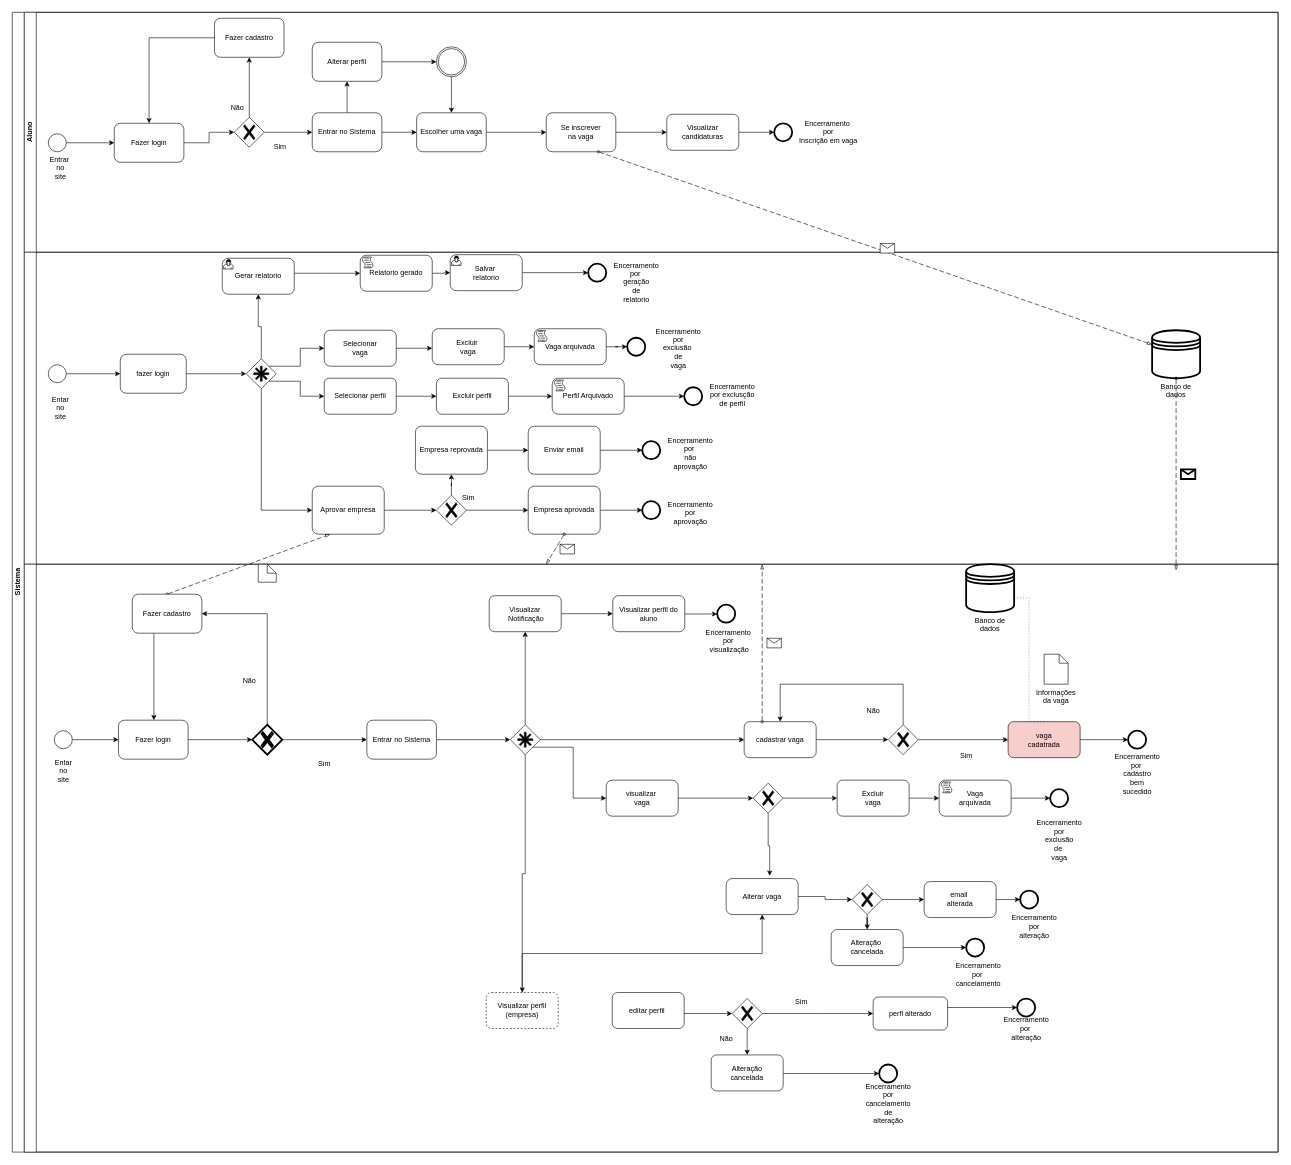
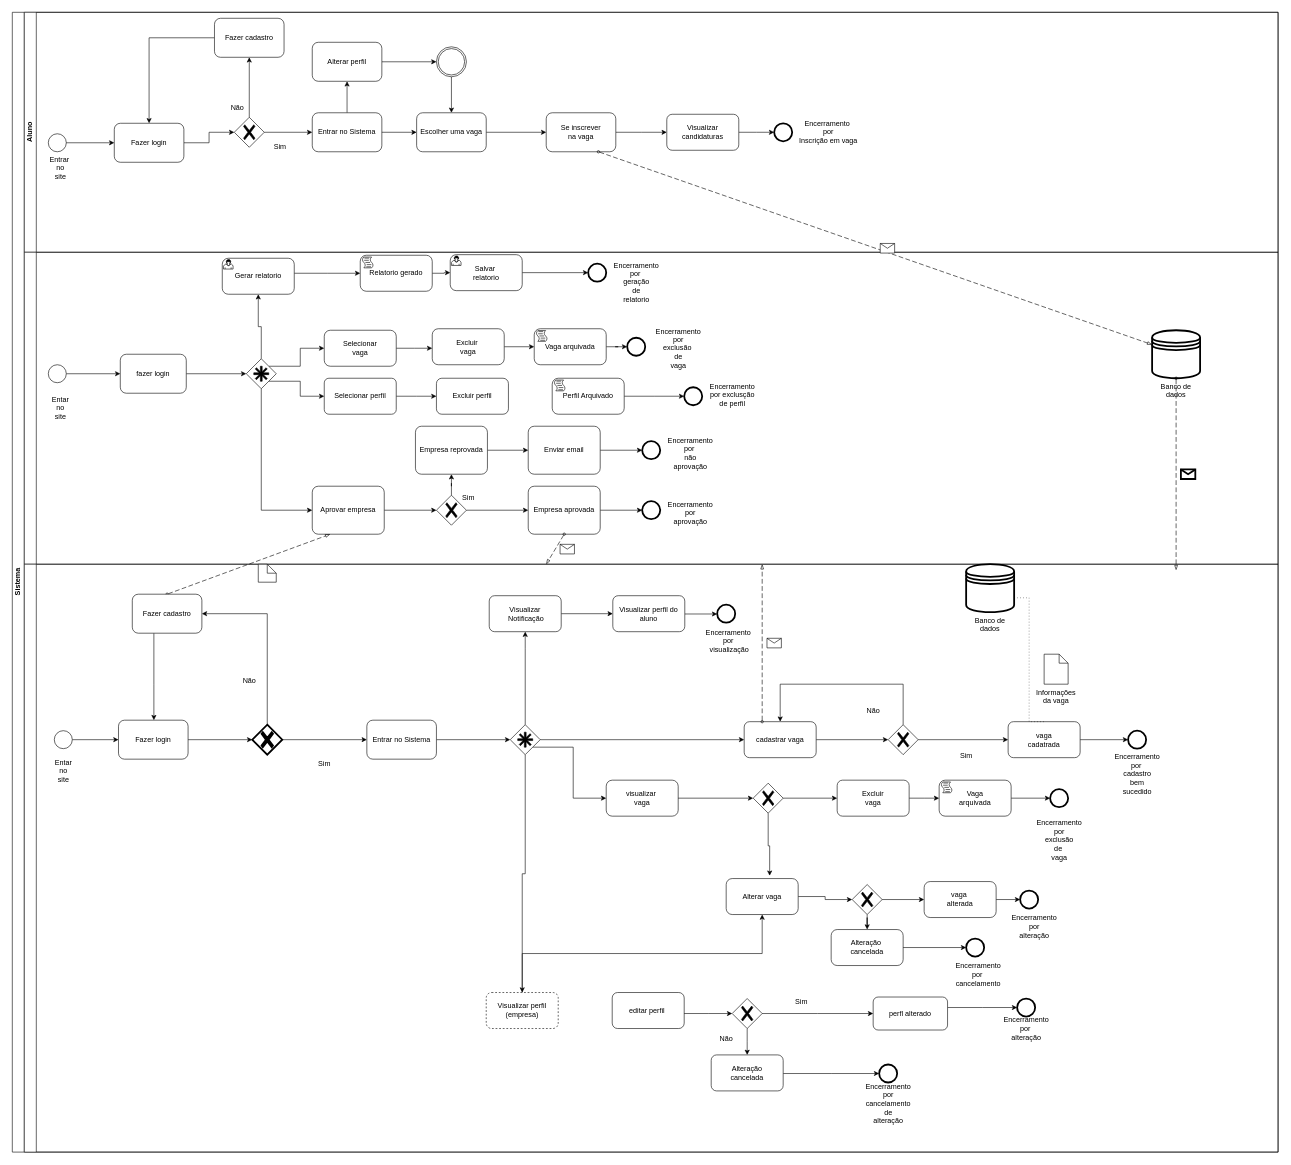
- <mxCell id="56" style="edgeStyle=elbowEdgeStyle;rounded=0;orthogonalLoop=1;jettySize=auto;elbow=vertical;html=1;entryX=0;entryY=0.5;entryDx=0;entryDy=0;entryPerimeter=0;" parent="30" source="57" target="59" edge="1"><mxGeometry relative="1" as="geometry" /></mxCell>
- <mxCell id="114" value="vaga &lt;br&gt;cadatrada" style="rounded=1;whiteSpace=wrap;html=1;fillColor=#f8cecc;" parent="85" vertex="1"><mxGeometry x="1640" y="262.5" width="120" height="60" as="geometry" /></mxCell>
+ <mxCell id="114" value="vaga &lt;br&gt;cadatrada" style="rounded=1;whiteSpace=wrap;html=1;" parent="85" vertex="1"><mxGeometry x="1640" y="262.5" width="120" height="60" as="geometry" /></mxCell>
- <mxCell id="145" value="email &#10;alterada" style="points=[[0.25,0,0],[0.5,0,0],[0.75,0,0],[1,0.25,0],[1,0.5,0],[1,0.75,0],[0.75,1,0],[0.5,1,0],[0.25,1,0],[0,0.75,0],[0,0.5,0],[0,0.25,0]];shape=mxgraph.bpmn.task;whiteSpace=wrap;rectStyle=rounded;size=10;taskMarker=abstract;rounded=0;shadow=0;glass=0;sketch=0;strokeWidth=1;" vertex="1" parent="85"><mxGeometry x="1500" y="529" width="120" height="60" as="geometry" /></mxCell>
+ <mxCell id="145" value="vaga &#10;alterada" style="points=[[0.25,0,0],[0.5,0,0],[0.75,0,0],[1,0.25,0],[1,0.5,0],[1,0.75,0],[0.75,1,0],[0.5,1,0],[0.25,1,0],[0,0.75,0],[0,0.5,0],[0,0.25,0]];shape=mxgraph.bpmn.task;whiteSpace=wrap;rectStyle=rounded;size=10;taskMarker=abstract;rounded=0;shadow=0;glass=0;sketch=0;strokeWidth=1;" vertex="1" parent="85"><mxGeometry x="1500" y="529" width="120" height="60" as="geometry" /></mxCell>
